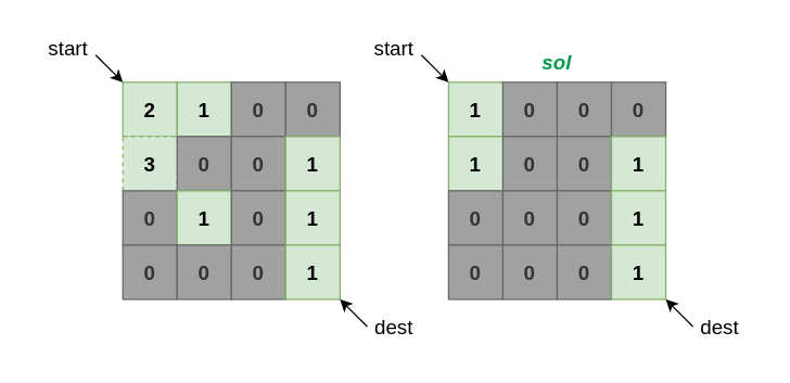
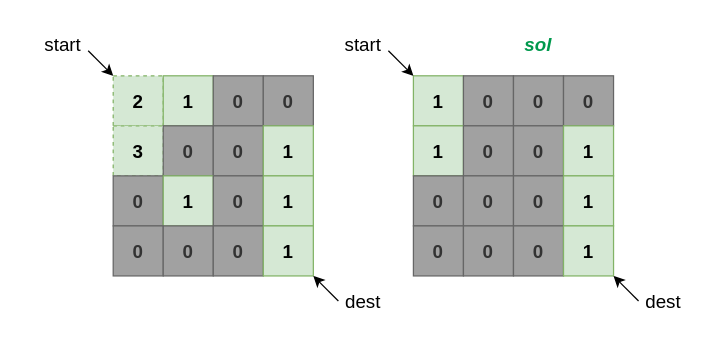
- <mxCell id="42" value="&lt;font color=&quot;#00994D&quot;&gt;&lt;i&gt;&lt;b&gt;sol&lt;/b&gt;&lt;/i&gt;&lt;/font&gt;" style="text;html=1;strokeColor=none;fillColor=none;align=center;verticalAlign=middle;whiteSpace=wrap;rounded=0;fontSize=15;fontColor=#000000;" vertex="1" parent="1"><mxGeometry x="380" y="30" width="60" height="30" as="geometry" /></mxCell>
+ <mxCell id="42" value="&lt;font color=&quot;#00994D&quot;&gt;&lt;i&gt;&lt;b&gt;sol&lt;/b&gt;&lt;/i&gt;&lt;/font&gt;" style="text;html=1;strokeColor=none;fillColor=none;align=center;verticalAlign=middle;whiteSpace=wrap;rounded=0;fontSize=15;fontColor=#000000;" vertex="1" parent="1"><mxGeometry x="400" y="20" width="60" height="30" as="geometry" /></mxCell>
- <mxCell id="2" value="2" style="rounded=0;whiteSpace=wrap;html=1;fontSize=15;fontStyle=1;fillColor=#d5e8d4;strokeColor=#82b366;" vertex="1" parent="1"><mxGeometry x="90" y="60" width="40" height="40" as="geometry" /></mxCell>
+ <mxCell id="2" value="2" style="rounded=0;whiteSpace=wrap;html=1;fontSize=15;fontStyle=1;fillColor=#d5e8d4;strokeColor=#82b366;dashed=1;" vertex="1" parent="1"><mxGeometry x="90" y="60" width="40" height="40" as="geometry" /></mxCell>
